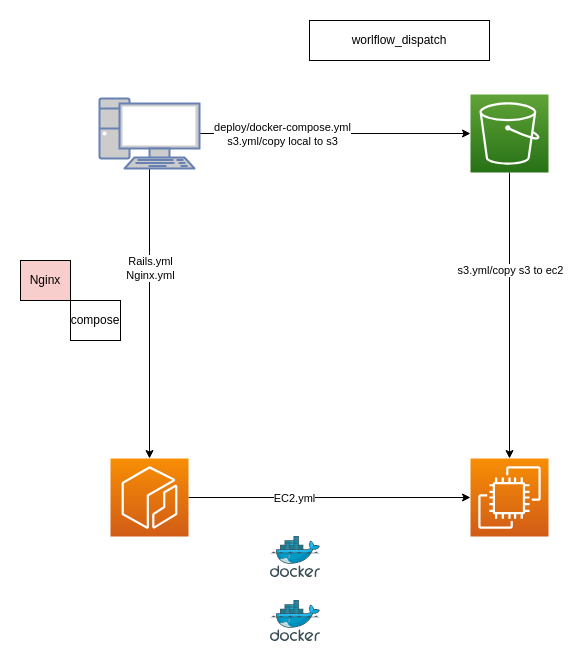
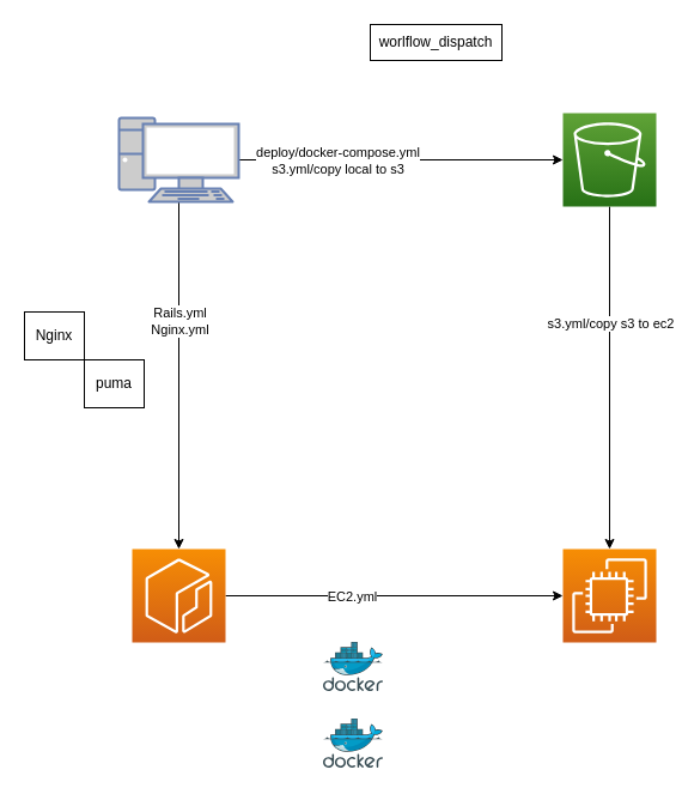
- <mxCell id="20" value="worlflow_dispatch" style="rounded=0;whiteSpace=wrap;html=1;" vertex="1" parent="1"><mxGeometry x="309" y="20" width="180" height="40" as="geometry" /></mxCell>
+ <mxCell id="20" value="worlflow_dispatch" style="rounded=0;whiteSpace=wrap;html=1;" vertex="1" parent="1"><mxGeometry x="309" y="20" width="110" height="30" as="geometry" /></mxCell>
- <mxCell id="18" value="Nginx" style="whiteSpace=wrap;html=1;fillColor=#f8cecc;" vertex="1" parent="1"><mxGeometry x="20" y="260" width="50" height="40" as="geometry" /></mxCell>
+ <mxCell id="18" value="Nginx" style="whiteSpace=wrap;html=1;" vertex="1" parent="1"><mxGeometry x="20" y="260" width="50" height="40" as="geometry" /></mxCell>
- <mxCell id="19" value="compose" style="whiteSpace=wrap;html=1;" vertex="1" parent="1"><mxGeometry x="70" y="300" width="50" height="40" as="geometry" /></mxCell>
+ <mxCell id="19" value="puma" style="whiteSpace=wrap;html=1;" vertex="1" parent="1"><mxGeometry x="70" y="300" width="50" height="40" as="geometry" /></mxCell>
